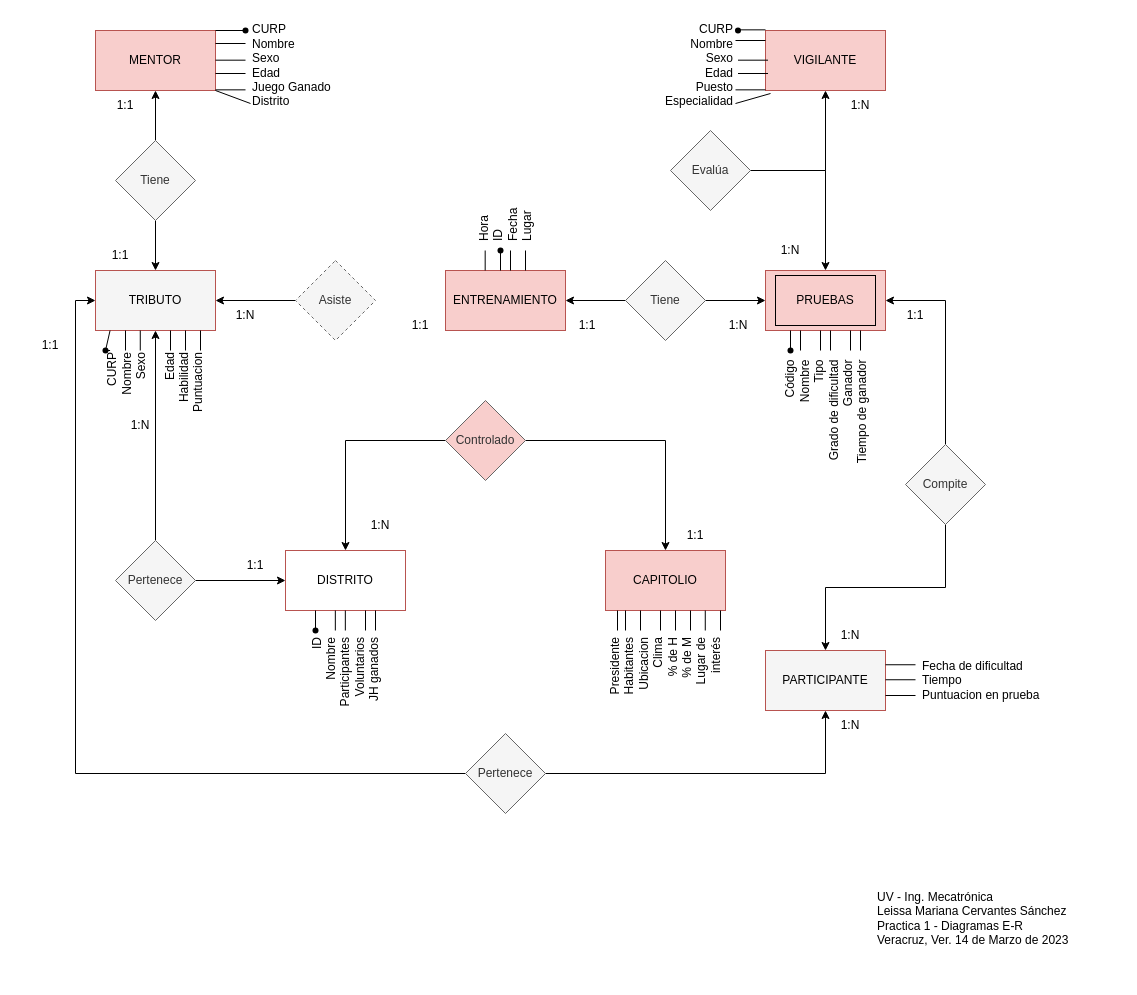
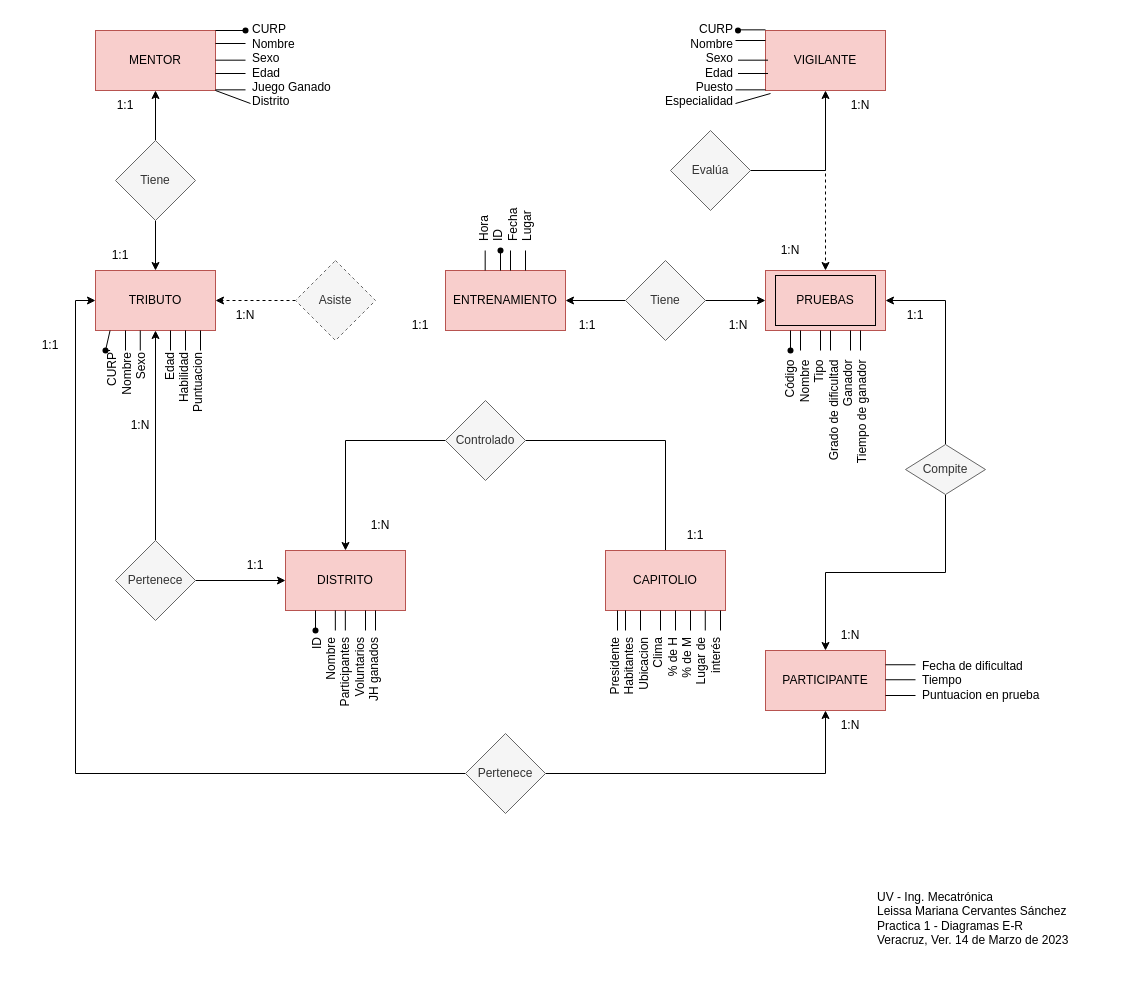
- <mxCell id="18" value="" style="edgeStyle=orthogonalEdgeStyle;rounded=0;orthogonalLoop=1;jettySize=auto;html=1;" edge="1" parent="1" source="20" target="9"><mxGeometry relative="1" as="geometry" /></mxCell>
+ <mxCell id="18" value="" style="edgeStyle=orthogonalEdgeStyle;rounded=0;orthogonalLoop=1;jettySize=auto;html=1;dashed=1;" edge="1" parent="1" source="20" target="9"><mxGeometry relative="1" as="geometry" /></mxCell>
- <mxCell id="4" value="TRIBUTO" style="whiteSpace=wrap;html=1;fillColor=#f5f5f5;strokeColor=#b85450;" vertex="1" parent="1"><mxGeometry x="95" y="270" width="120" height="60" as="geometry" /></mxCell>
+ <mxCell id="4" value="TRIBUTO" style="whiteSpace=wrap;html=1;fillColor=#f8cecc;strokeColor=#b85450;" vertex="1" parent="1"><mxGeometry x="95" y="270" width="120" height="60" as="geometry" /></mxCell>
- <mxCell id="2" value="" style="edgeStyle=orthogonalEdgeStyle;rounded=0;orthogonalLoop=1;jettySize=auto;html=1;" edge="1" parent="1" source="3" target="4"><mxGeometry relative="1" as="geometry" /></mxCell>
+ <mxCell id="2" value="" style="edgeStyle=orthogonalEdgeStyle;rounded=0;orthogonalLoop=1;jettySize=auto;html=1;dashed=1;" edge="1" parent="1" source="3" target="4"><mxGeometry relative="1" as="geometry" /></mxCell>
- <mxCell id="16" value="Controlado" style="rhombus;whiteSpace=wrap;html=1;fillColor=#f8cecc;fontColor=#333333;strokeColor=#666666;" vertex="1" parent="1"><mxGeometry x="445" y="400" width="80" height="80" as="geometry" /></mxCell>
+ <mxCell id="16" value="Controlado" style="rhombus;whiteSpace=wrap;html=1;fillColor=#f5f5f5;fontColor=#333333;strokeColor=#666666;" vertex="1" parent="1"><mxGeometry x="445" y="400" width="80" height="80" as="geometry" /></mxCell>
- <mxCell id="52" value="Compite" style="rhombus;whiteSpace=wrap;html=1;fontFamily=Helvetica;fillColor=#f5f5f5;fontColor=#333333;strokeColor=#666666;" vertex="1" parent="1"><mxGeometry x="905" y="444" width="80" height="80" as="geometry" /></mxCell>
+ <mxCell id="52" value="Compite" style="rhombus;whiteSpace=wrap;html=1;fontFamily=Helvetica;fillColor=#f5f5f5;fontColor=#333333;strokeColor=#666666;" vertex="1" parent="1"><mxGeometry x="905" y="444" width="80" height="50" as="geometry" /></mxCell>
- <mxCell id="15" value="" style="edgeStyle=orthogonalEdgeStyle;rounded=0;orthogonalLoop=1;jettySize=auto;html=1;" edge="1" parent="1" source="16" target="17"><mxGeometry relative="1" as="geometry" /></mxCell>
+ <mxCell id="15" value="" style="edgeStyle=orthogonalEdgeStyle;rounded=0;orthogonalLoop=1;jettySize=auto;html=1;endArrow=none;" edge="1" parent="1" source="16" target="17"><mxGeometry relative="1" as="geometry" /></mxCell>
- <mxCell id="13" value="DISTRITO" style="whiteSpace=wrap;html=1;fillColor=#ffffff;strokeColor=#b85450;" vertex="1" parent="1"><mxGeometry x="285" y="550" width="120" height="60" as="geometry" /></mxCell>
+ <mxCell id="13" value="DISTRITO" style="whiteSpace=wrap;html=1;fillColor=#f8cecc;strokeColor=#b85450;" vertex="1" parent="1"><mxGeometry x="285" y="550" width="120" height="60" as="geometry" /></mxCell>
- <mxCell id="53" value="PARTICIPANTE" style="whiteSpace=wrap;html=1;fillColor=#f5f5f5;strokeColor=#b85450;" vertex="1" parent="1"><mxGeometry x="765" y="650" width="120" height="60" as="geometry" /></mxCell>
+ <mxCell id="53" value="PARTICIPANTE" style="whiteSpace=wrap;html=1;fillColor=#f8cecc;strokeColor=#b85450;" vertex="1" parent="1"><mxGeometry x="765" y="650" width="120" height="60" as="geometry" /></mxCell>
